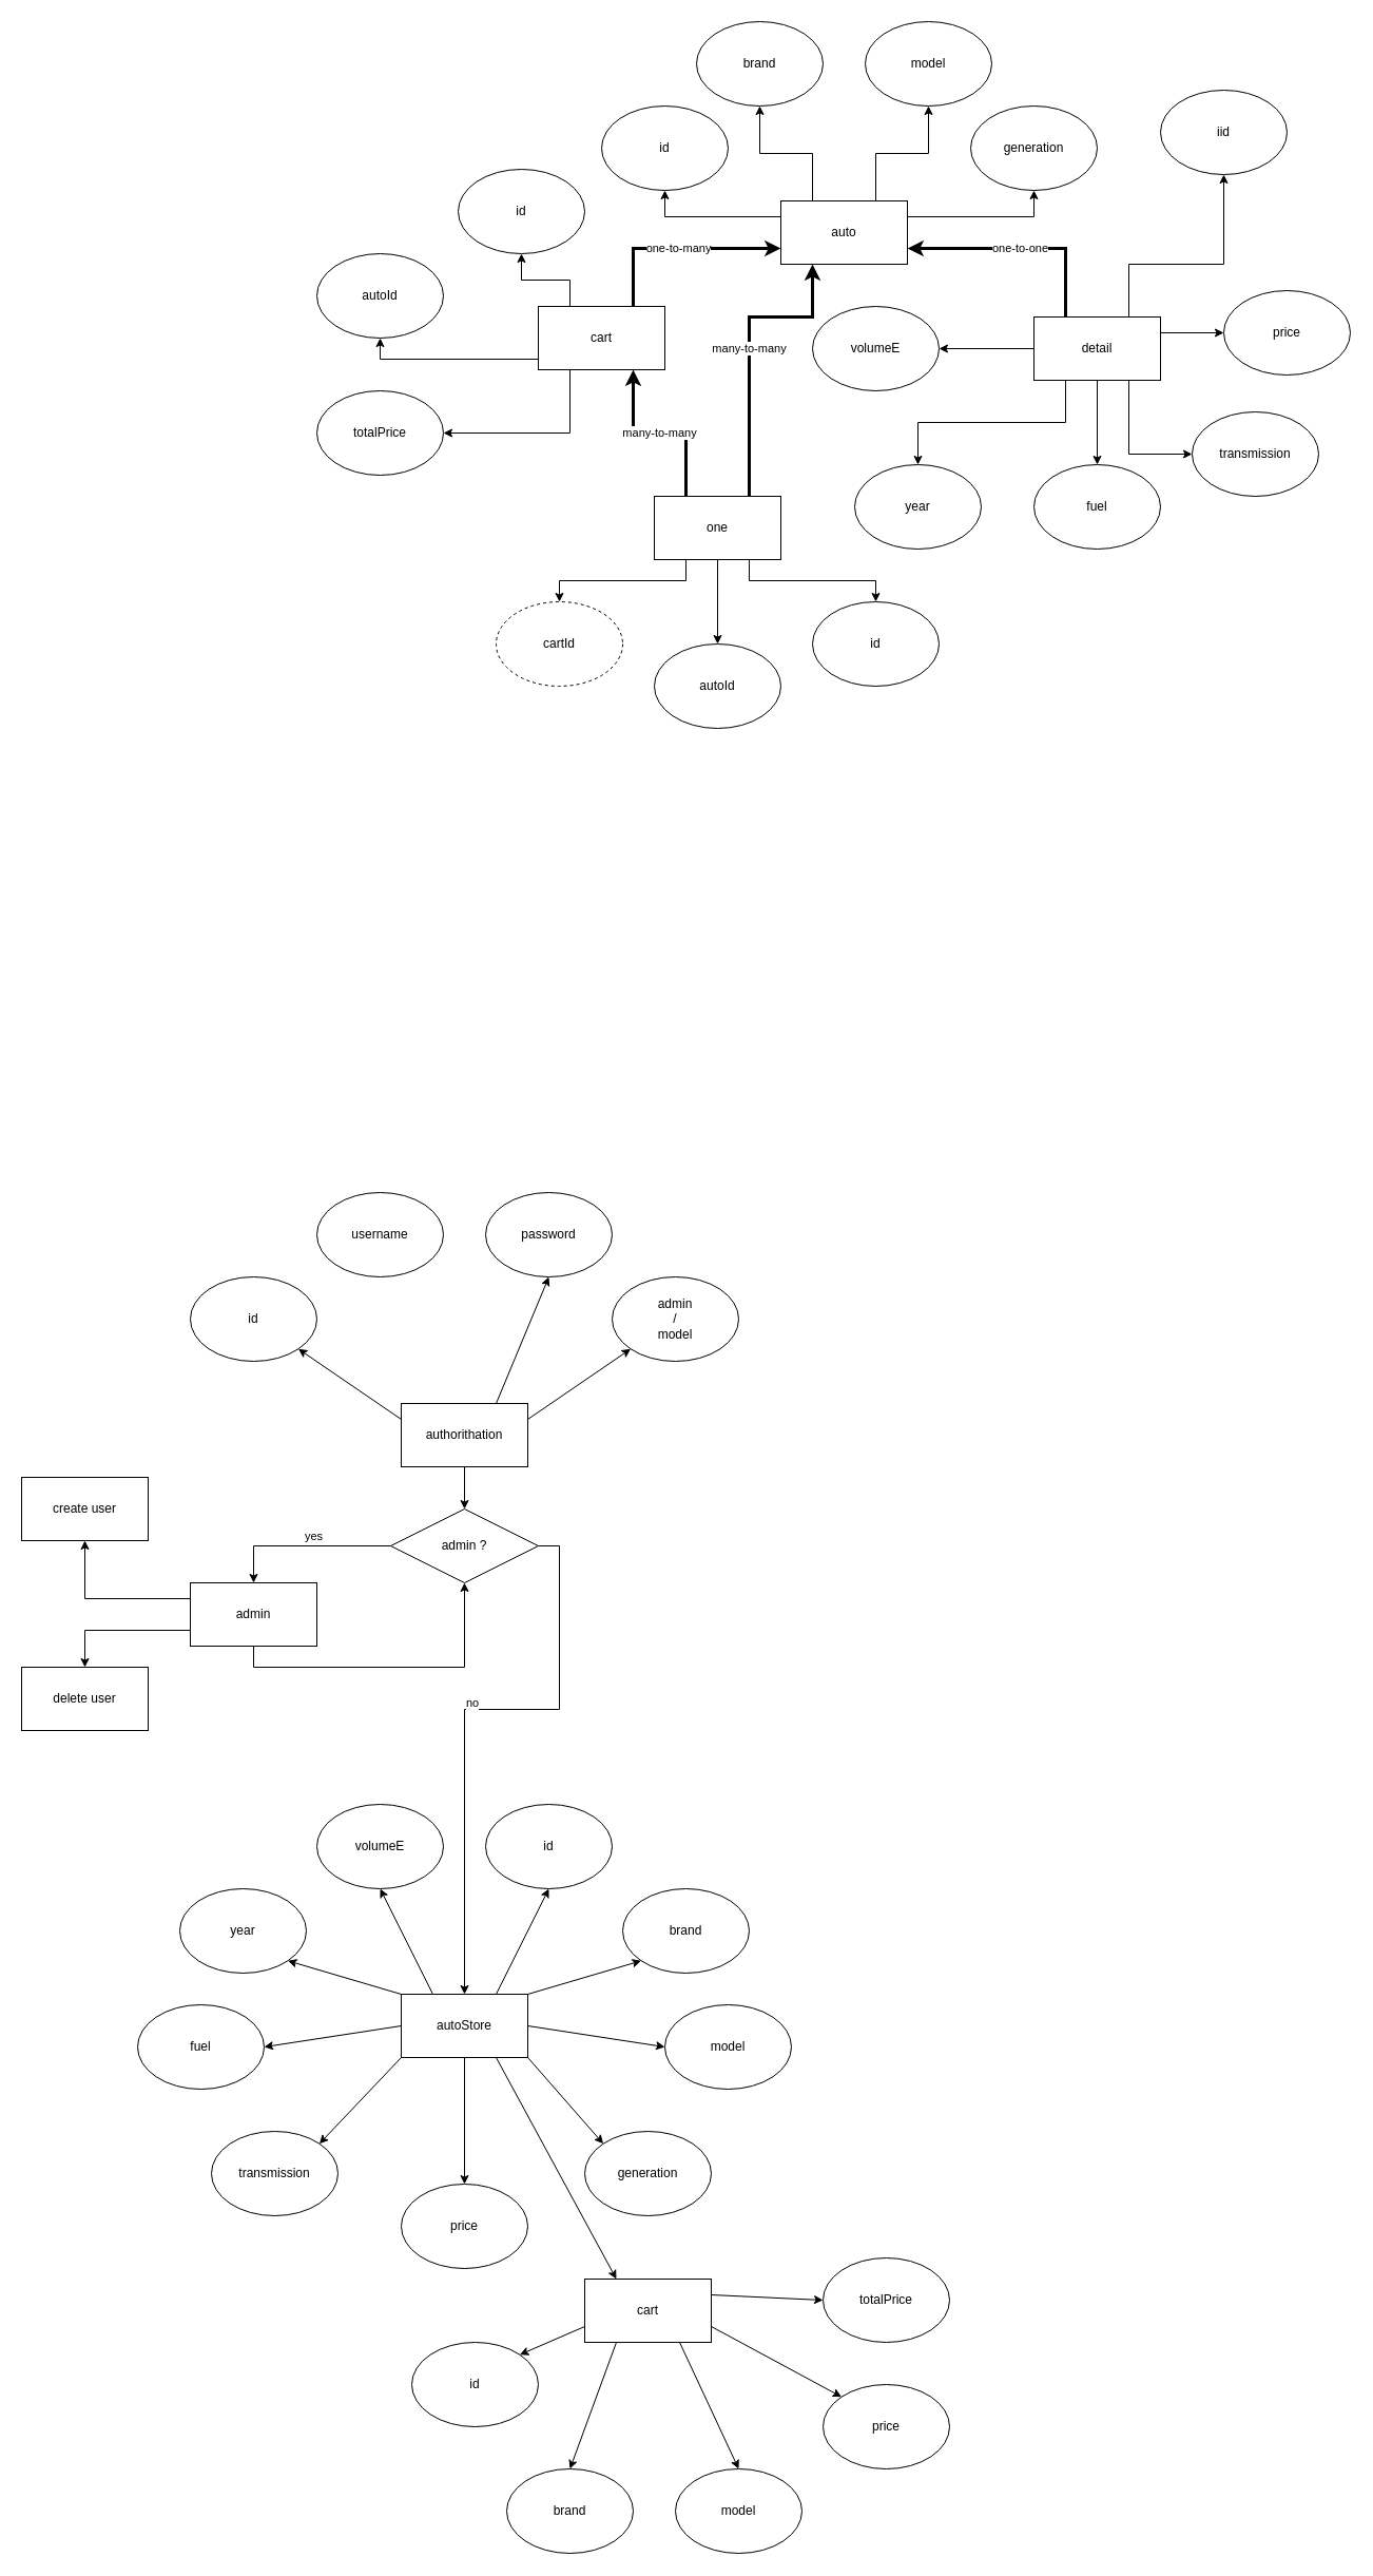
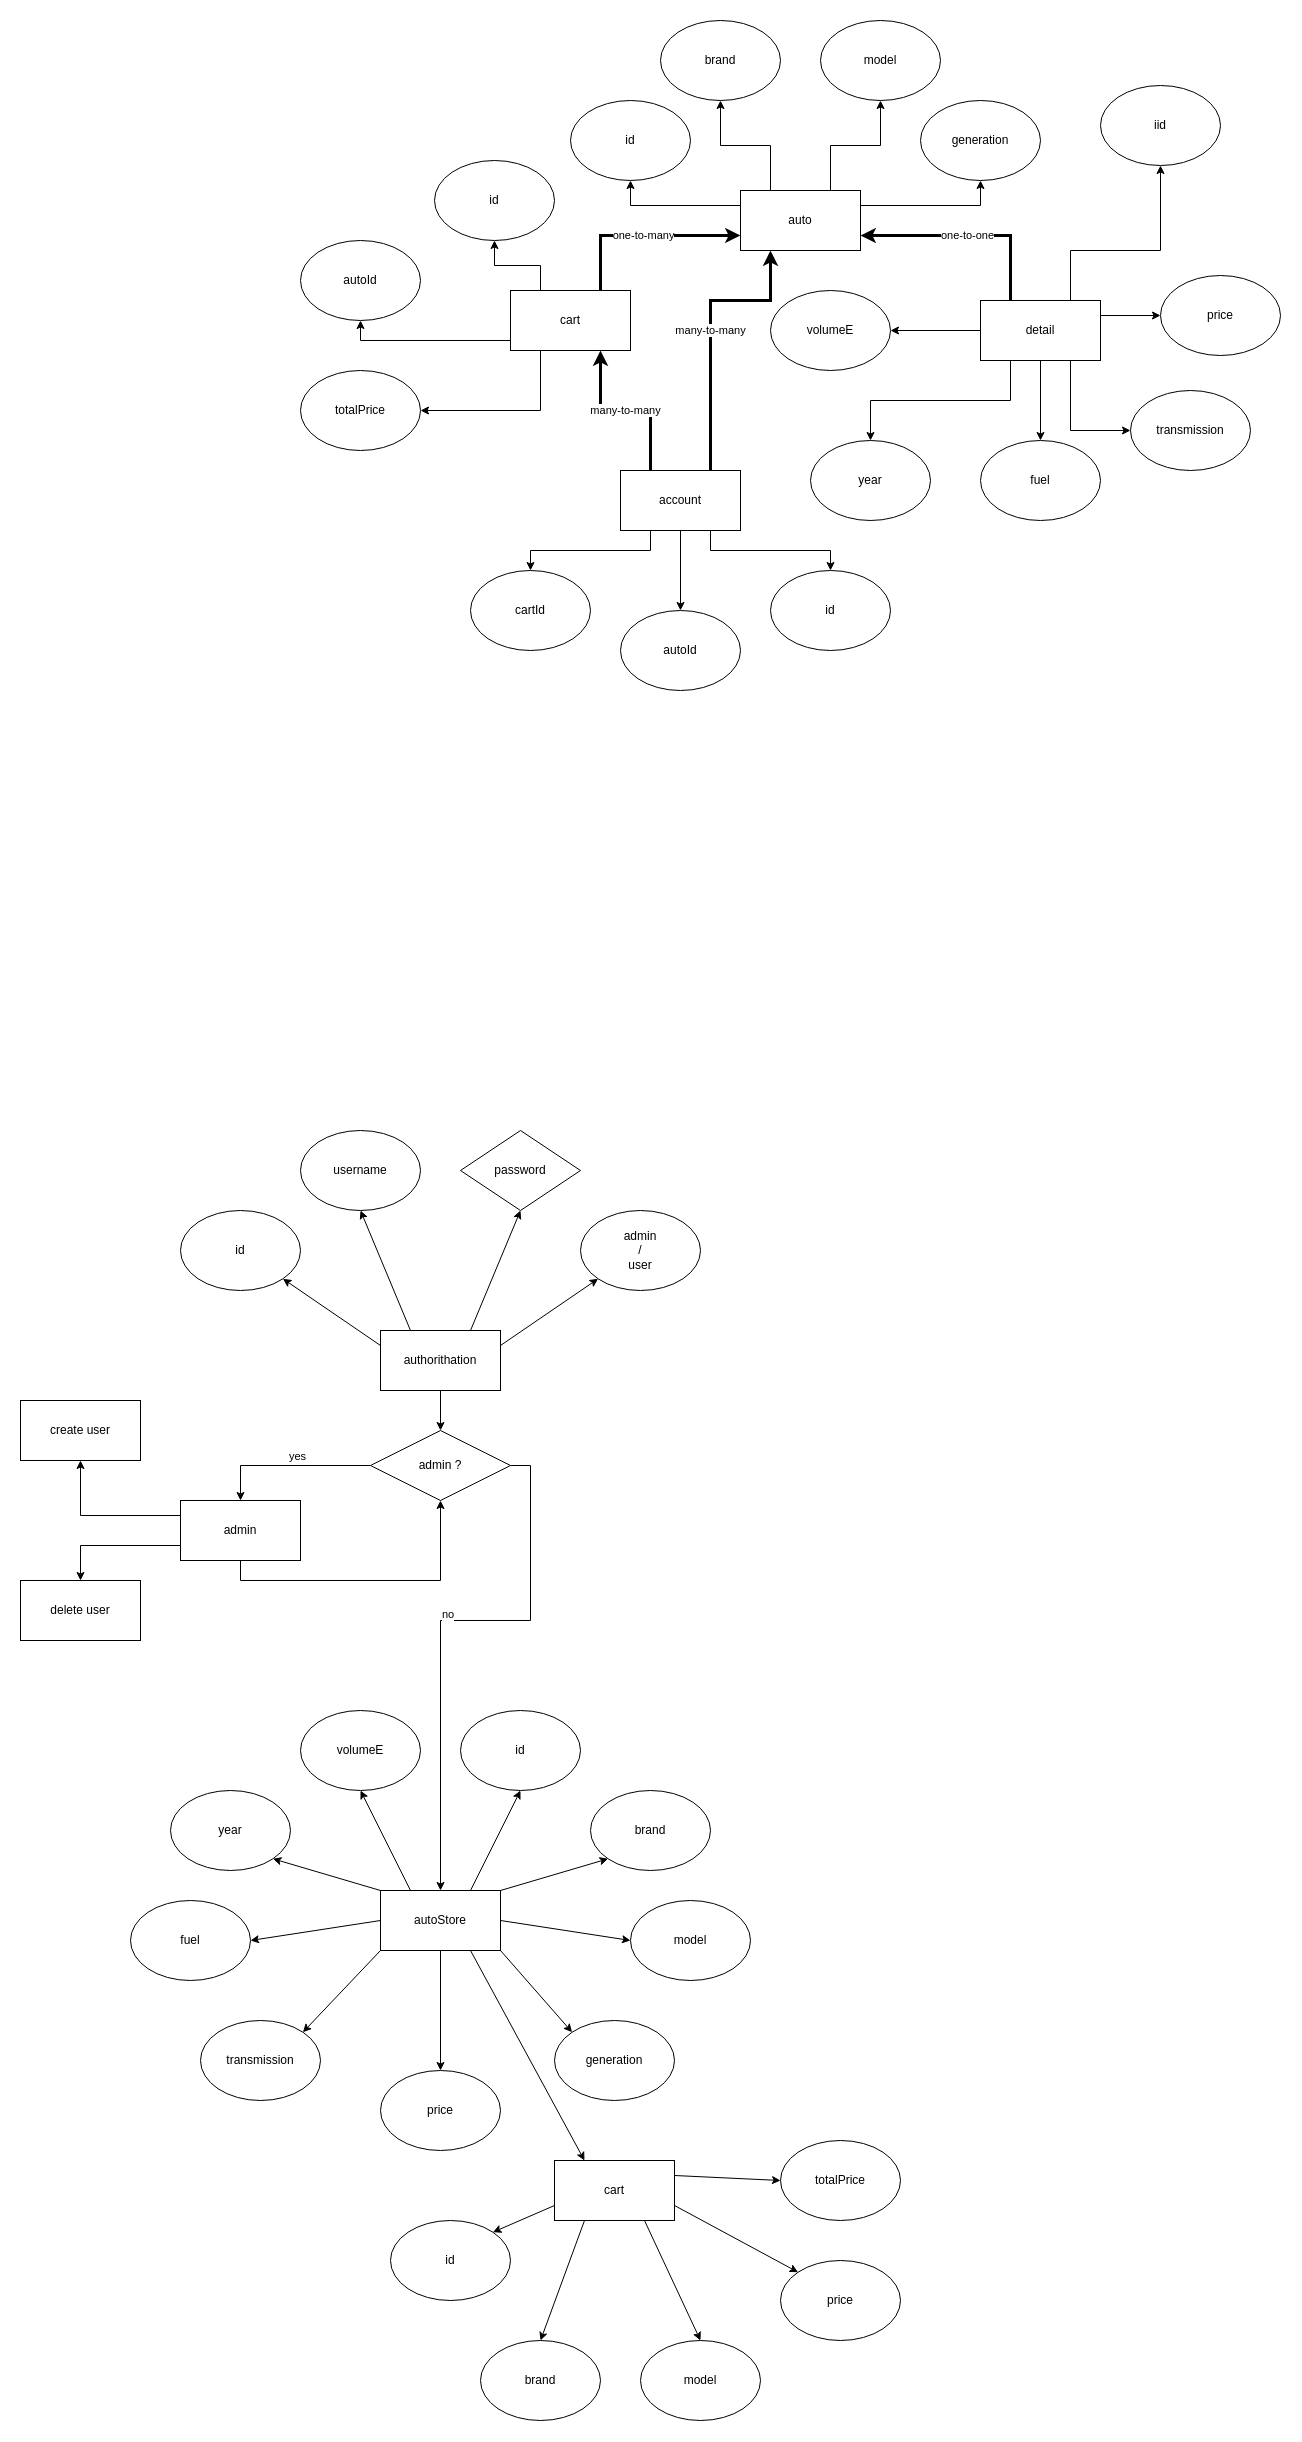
- <mxCell id="88" value="one" style="rounded=0;whiteSpace=wrap;html=1;" vertex="1" parent="1"><mxGeometry x="620" y="470" width="120" height="60" as="geometry" /></mxCell>
+ <mxCell id="88" value="account" style="rounded=0;whiteSpace=wrap;html=1;" vertex="1" parent="1"><mxGeometry x="620" y="470" width="120" height="60" as="geometry" /></mxCell>
- <mxCell id="91" value="cartId" style="ellipse;whiteSpace=wrap;html=1;dashed=1;" vertex="1" parent="1"><mxGeometry x="470" y="570" width="120" height="80" as="geometry" /></mxCell>
+ <mxCell id="91" value="cartId" style="ellipse;whiteSpace=wrap;html=1;" vertex="1" parent="1"><mxGeometry x="470" y="570" width="120" height="80" as="geometry" /></mxCell>
- <mxCell id="22" value="password" style="ellipse;whiteSpace=wrap;html=1;" parent="1" vertex="1"><mxGeometry x="460" y="1130" width="120" height="80" as="geometry" /></mxCell>
+ <mxCell id="22" value="password" style="rhombus;whiteSpace=wrap;html=1;" parent="1" vertex="1"><mxGeometry x="460" y="1130" width="120" height="80" as="geometry" /></mxCell>
- <mxCell id="30" value="admin&lt;br&gt;/&lt;br&gt;model" style="ellipse;whiteSpace=wrap;html=1;" parent="1" vertex="1"><mxGeometry x="580" y="1210" width="120" height="80" as="geometry" /></mxCell>
+ <mxCell id="30" value="admin&lt;br&gt;/&lt;br&gt;user" style="ellipse;whiteSpace=wrap;html=1;" parent="1" vertex="1"><mxGeometry x="580" y="1210" width="120" height="80" as="geometry" /></mxCell>
+ <mxCell id="24" style="edgeStyle=none;rounded=0;orthogonalLoop=1;jettySize=auto;html=1;exitX=0.25;exitY=0;exitDx=0;exitDy=0;entryX=0.5;entryY=1;entryDx=0;entryDy=0;" parent="1" source="28" target="21" edge="1"><mxGeometry relative="1" as="geometry" /></mxCell>
